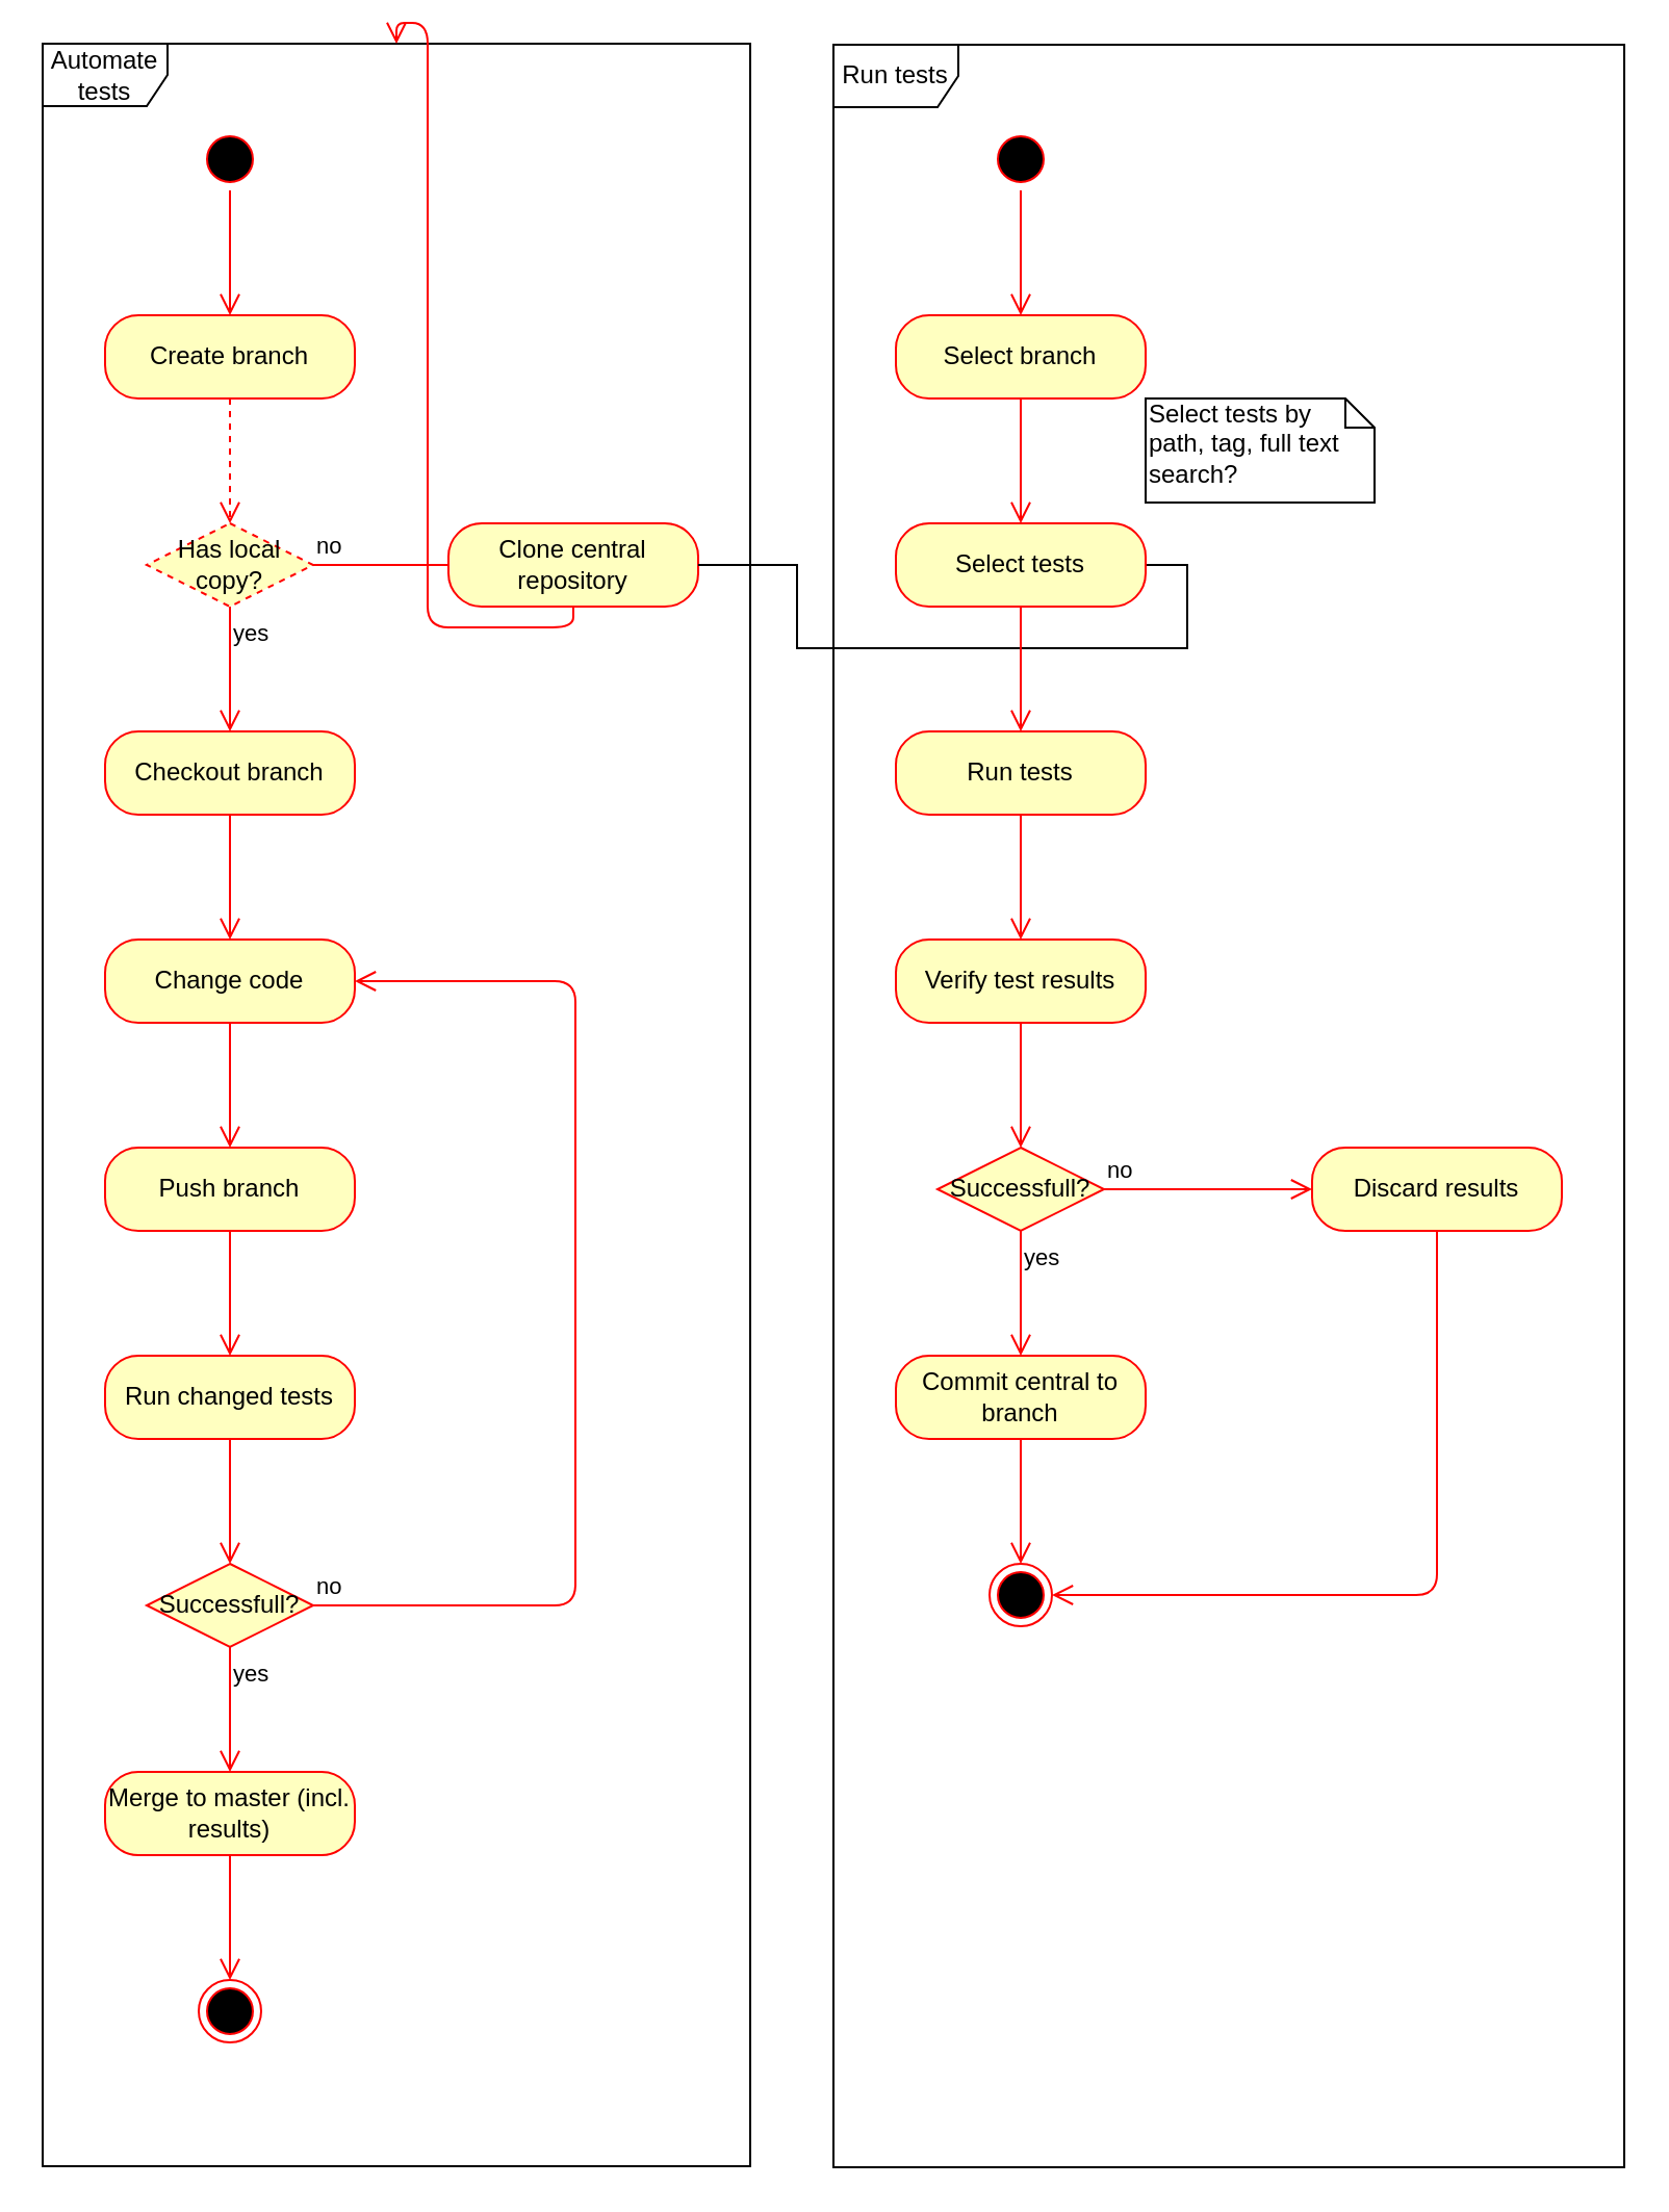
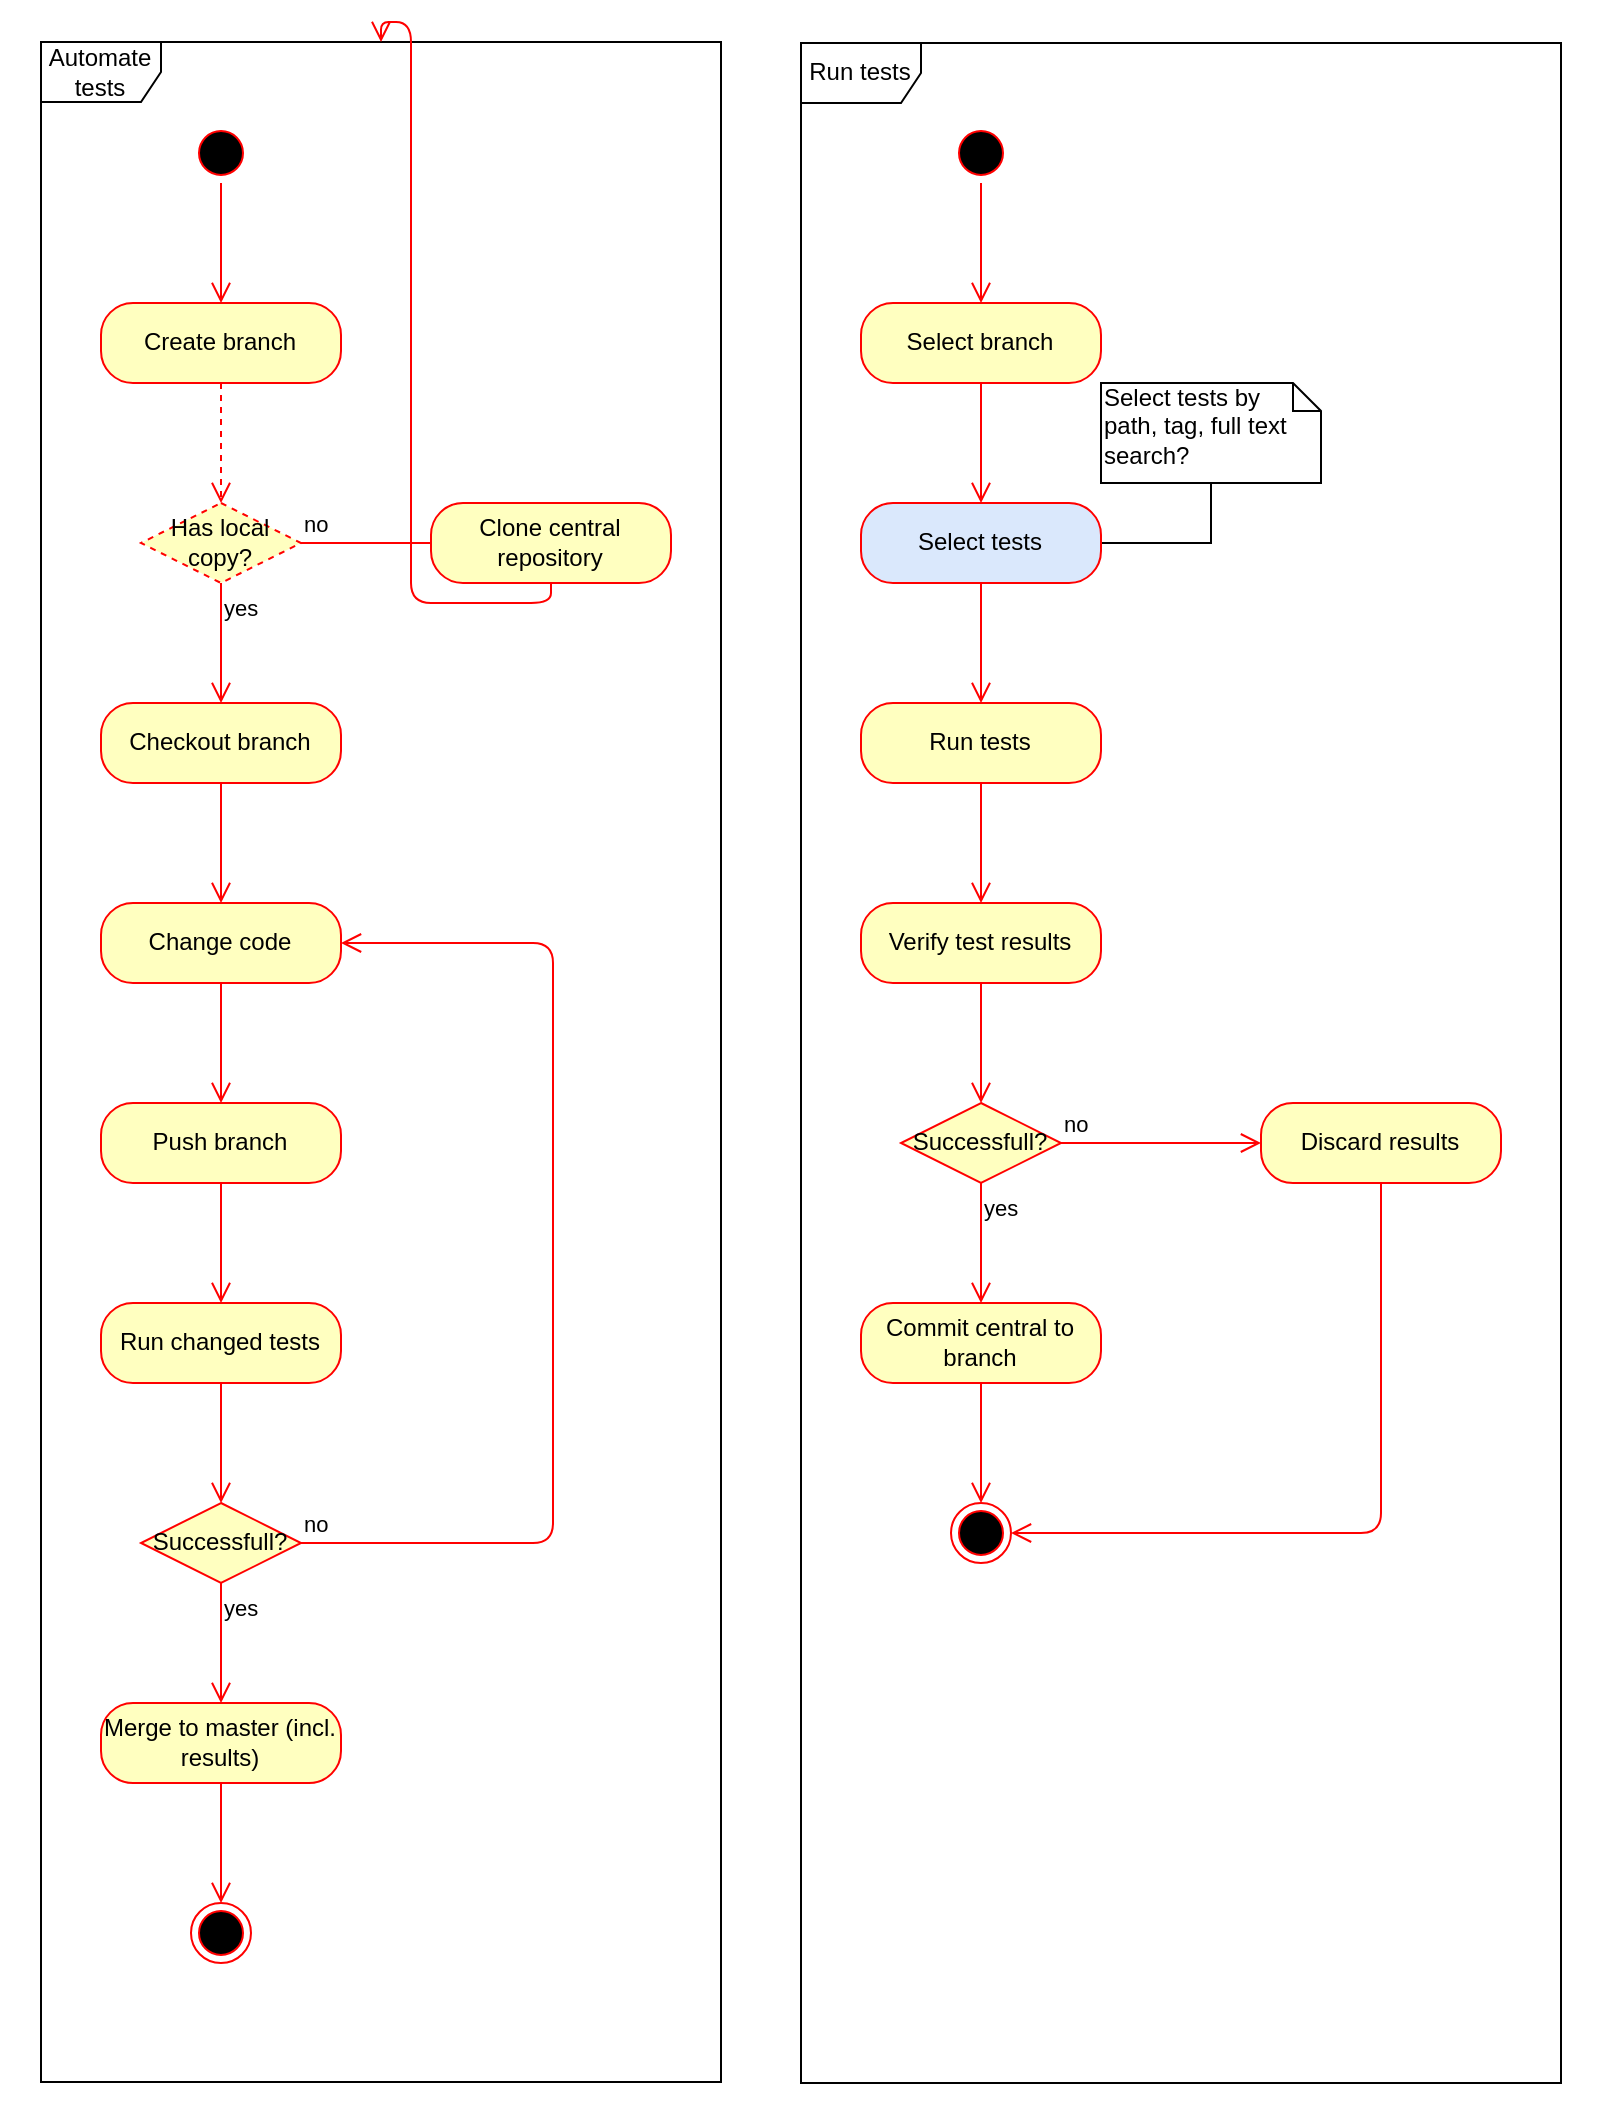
- <mxCell id="32" value="Select tests" style="rounded=1;whiteSpace=wrap;html=1;arcSize=40;fontColor=#000000;fillColor=#ffffc0;strokeColor=#ff0000;" vertex="1" parent="1"><mxGeometry x="430" y="251" width="120" height="40" as="geometry" /></mxCell>
+ <mxCell id="32" value="Select tests" style="rounded=1;whiteSpace=wrap;html=1;arcSize=40;fontColor=#000000;fillColor=#dae8fc;strokeColor=#ff0000;" vertex="1" parent="1"><mxGeometry x="430" y="251" width="120" height="40" as="geometry" /></mxCell>
- <mxCell id="31" style="edgeStyle=orthogonalEdgeStyle;rounded=0;orthogonalLoop=1;jettySize=auto;html=1;exitX=1;exitY=0.5;exitDx=0;exitDy=0;endArrow=none;endFill=0;" edge="1" parent="1" source="32" target="16"><mxGeometry relative="1" as="geometry" /></mxCell>
+ <mxCell id="31" style="edgeStyle=orthogonalEdgeStyle;rounded=0;orthogonalLoop=1;jettySize=auto;html=1;exitX=1;exitY=0.5;exitDx=0;exitDy=0;entryX=0.5;entryY=1;entryDx=0;entryDy=0;entryPerimeter=0;endArrow=none;endFill=0;" edge="1" parent="1" source="32" target="36"><mxGeometry relative="1" as="geometry" /></mxCell>
